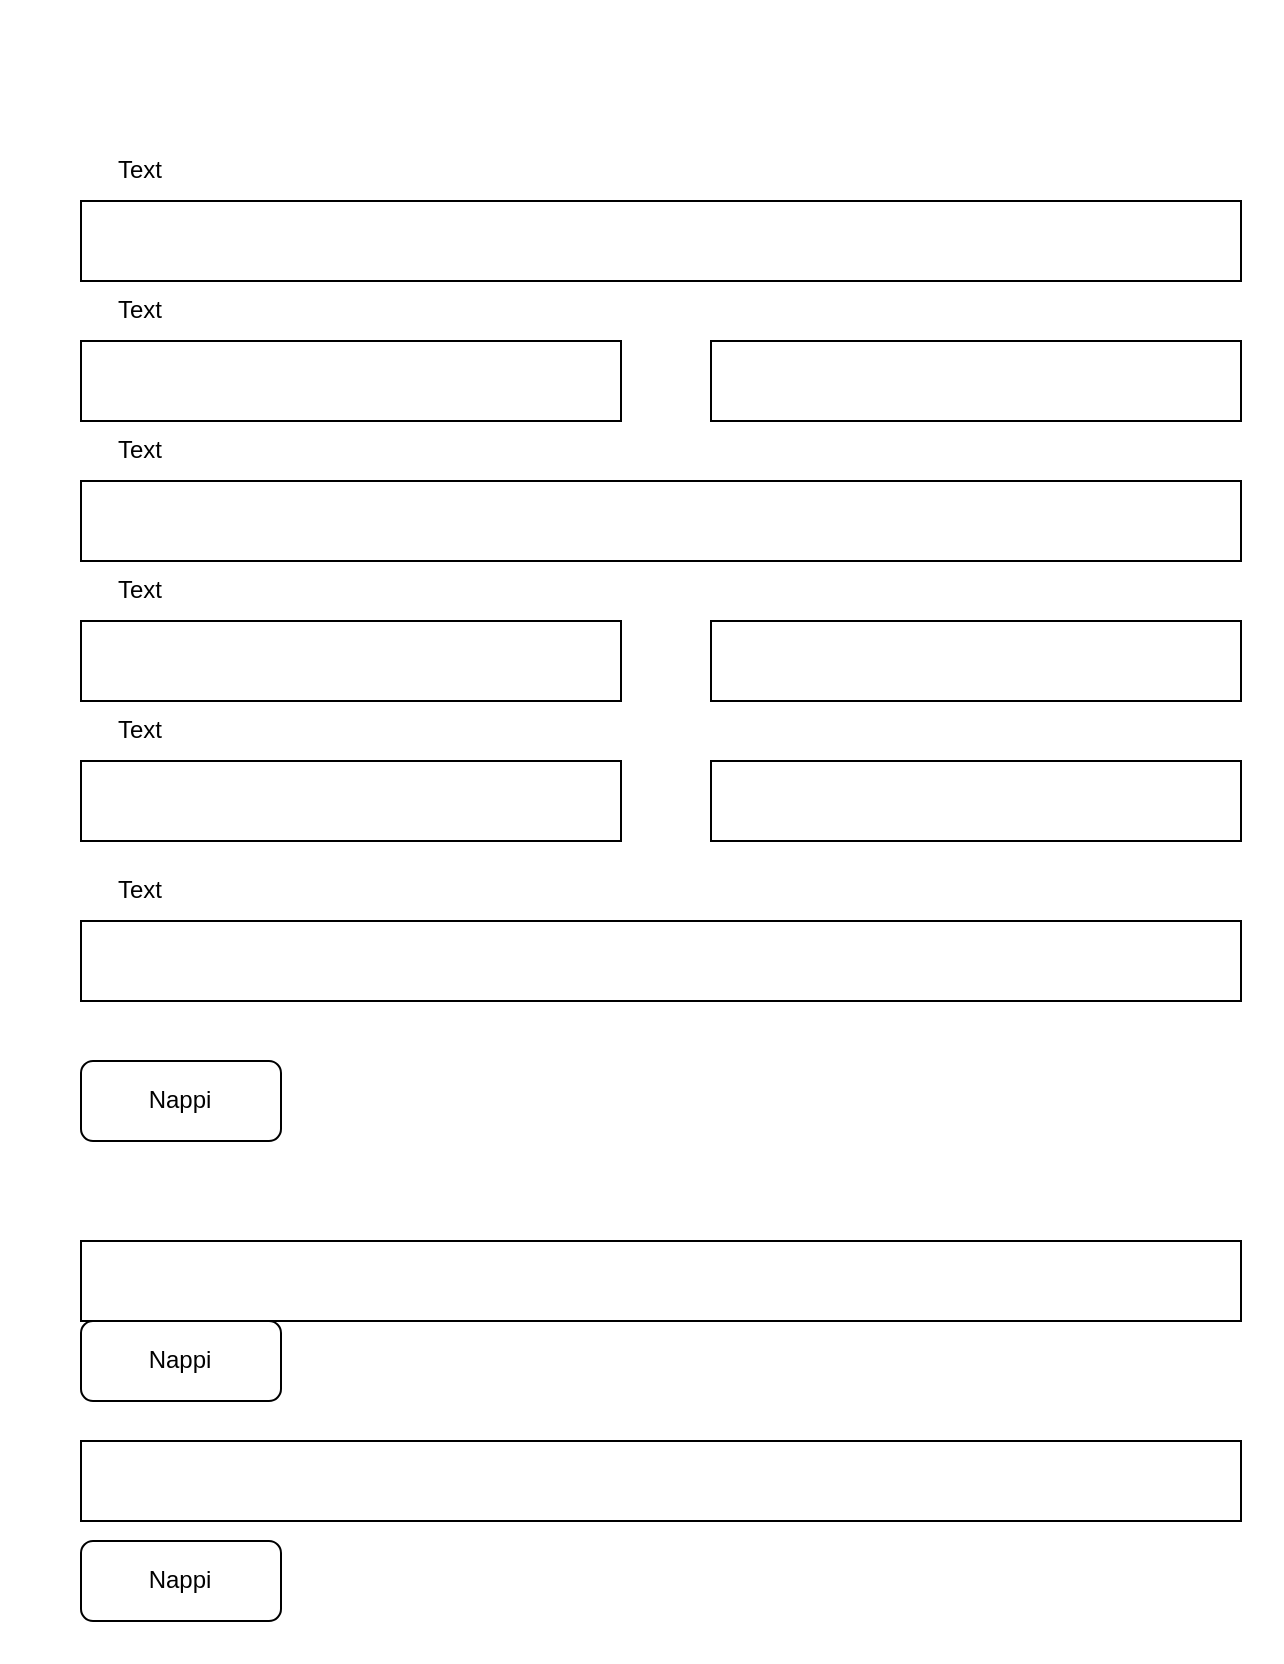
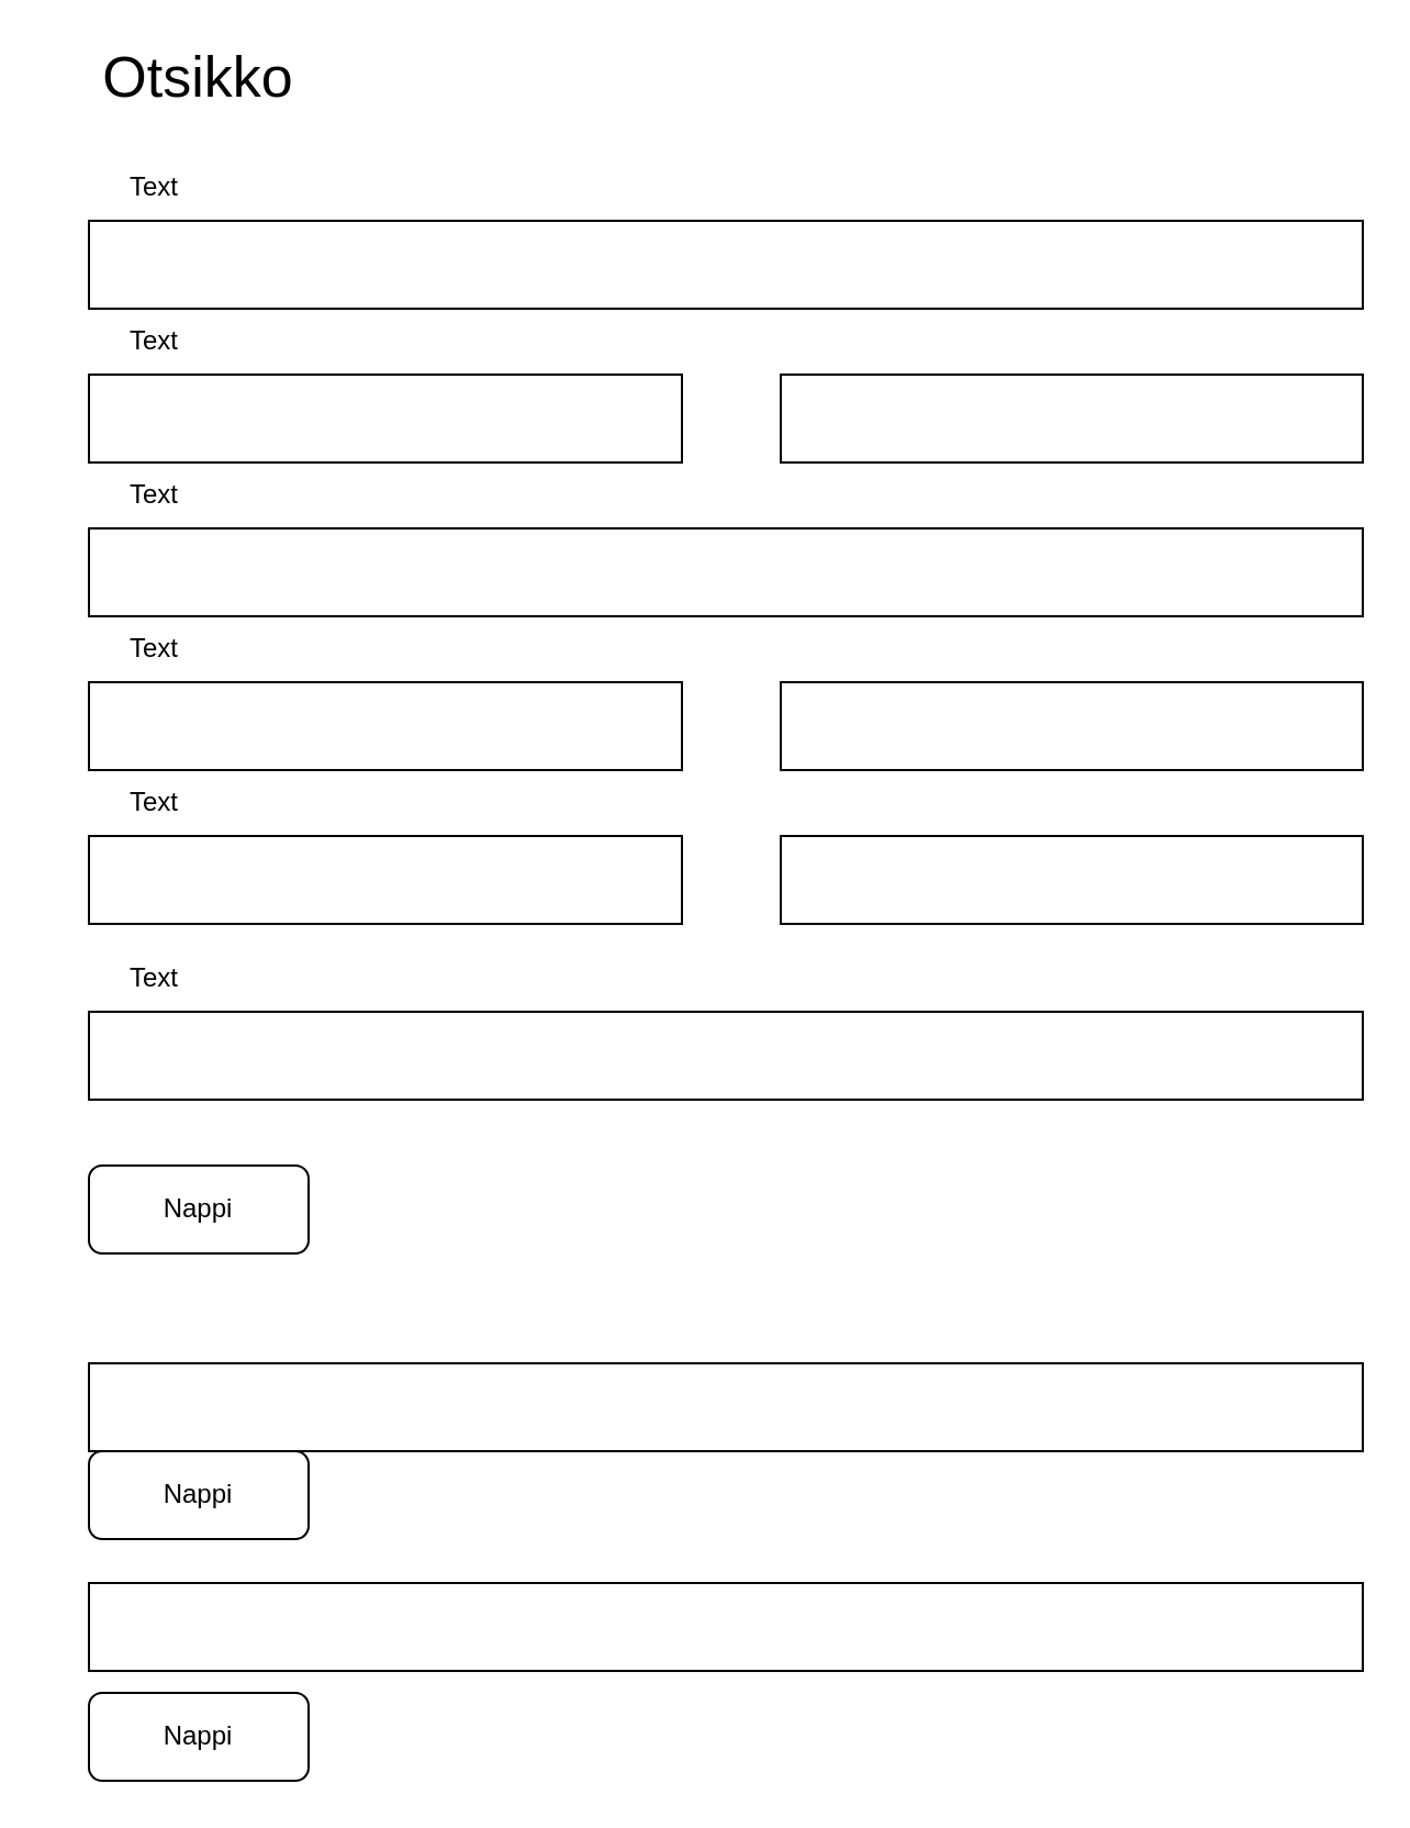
+ <mxCell id="13" value="&lt;font style=&quot;font-size: 26px&quot;&gt;Otsikko&lt;/font&gt;" style="text;html=1;strokeColor=none;fillColor=none;align=center;verticalAlign=middle;whiteSpace=wrap;rounded=0;" vertex="1" parent="1"><mxGeometry x="20" y="20" width="140" height="30" as="geometry" /></mxCell>
